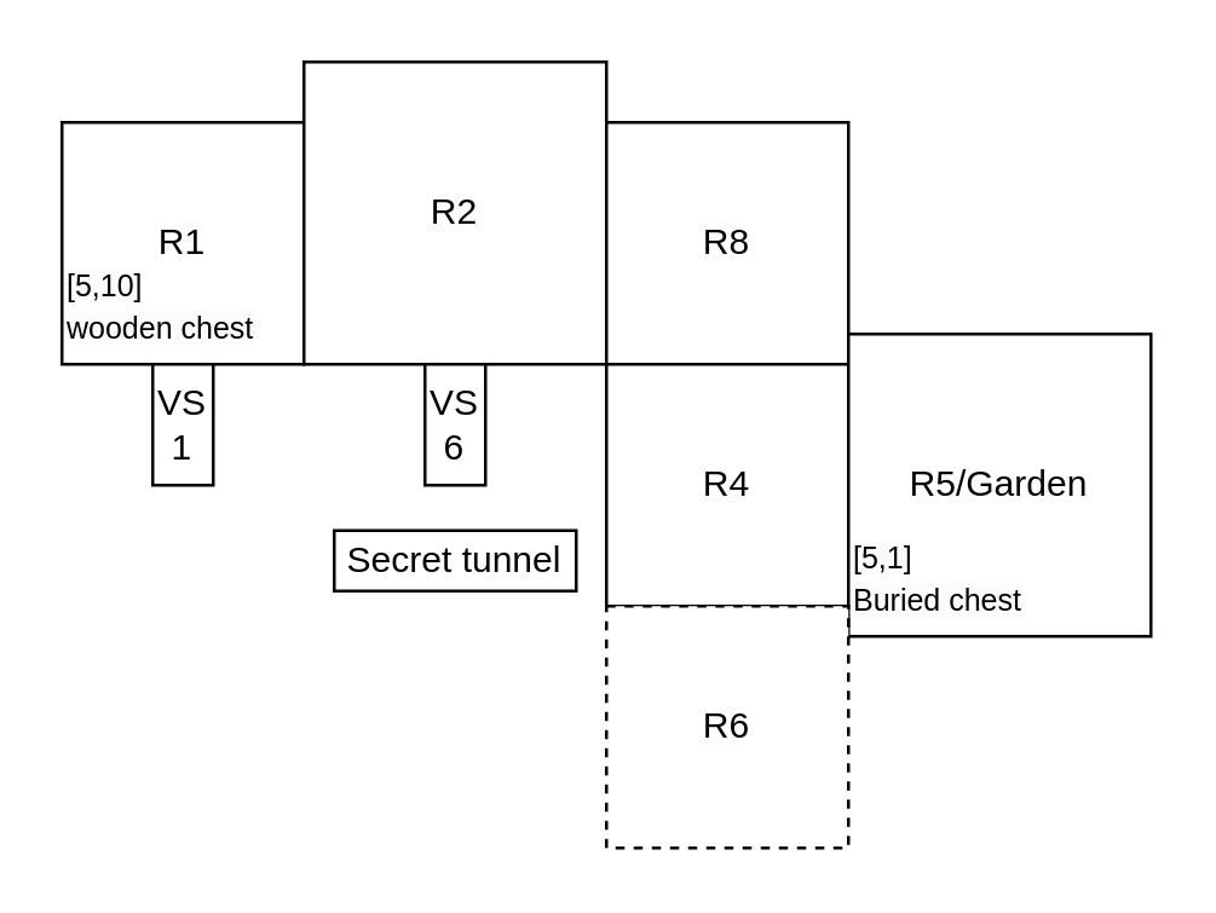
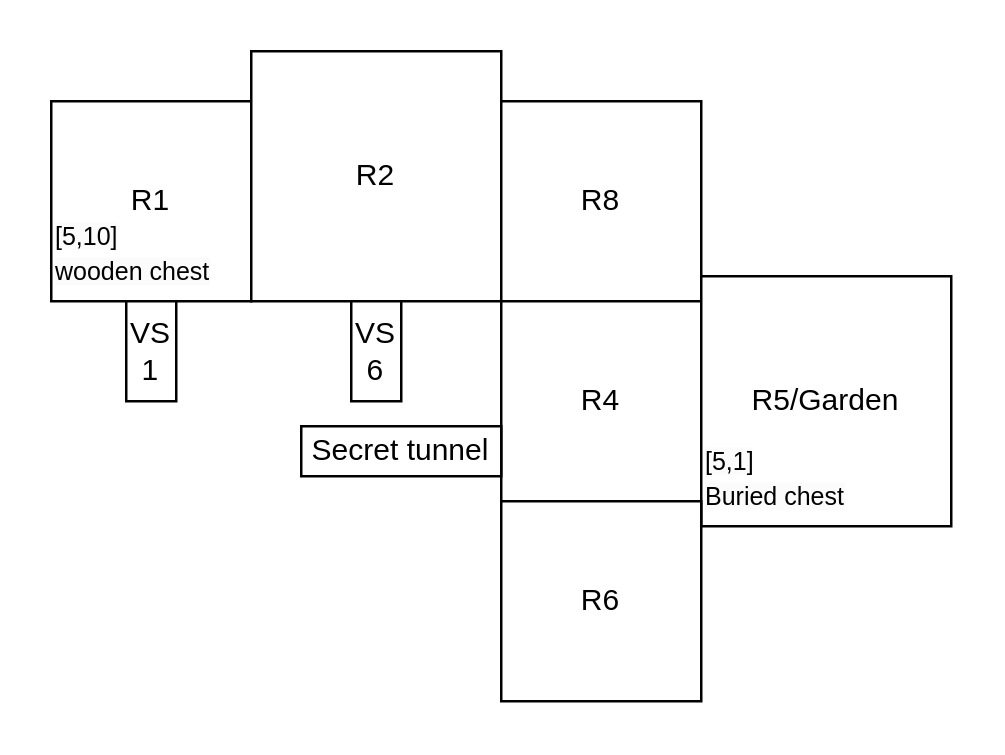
- <mxCell id="10" value="Secret tunnel" style="rounded=0;whiteSpace=wrap;html=1;" parent="1" vertex="1"><mxGeometry x="110" y="175" width="80" height="20" as="geometry" /></mxCell>
+ <mxCell id="10" value="Secret tunnel" style="rounded=0;whiteSpace=wrap;html=1;" parent="1" vertex="1"><mxGeometry x="120" y="170" width="80" height="20" as="geometry" /></mxCell>
- <mxCell id="7" value="R6" style="whiteSpace=wrap;html=1;aspect=fixed;dashed=1;" parent="1" vertex="1"><mxGeometry x="200" y="200" width="80" height="80" as="geometry" /></mxCell>
+ <mxCell id="7" value="R6" style="whiteSpace=wrap;html=1;aspect=fixed;" parent="1" vertex="1"><mxGeometry x="200" y="200" width="80" height="80" as="geometry" /></mxCell>
